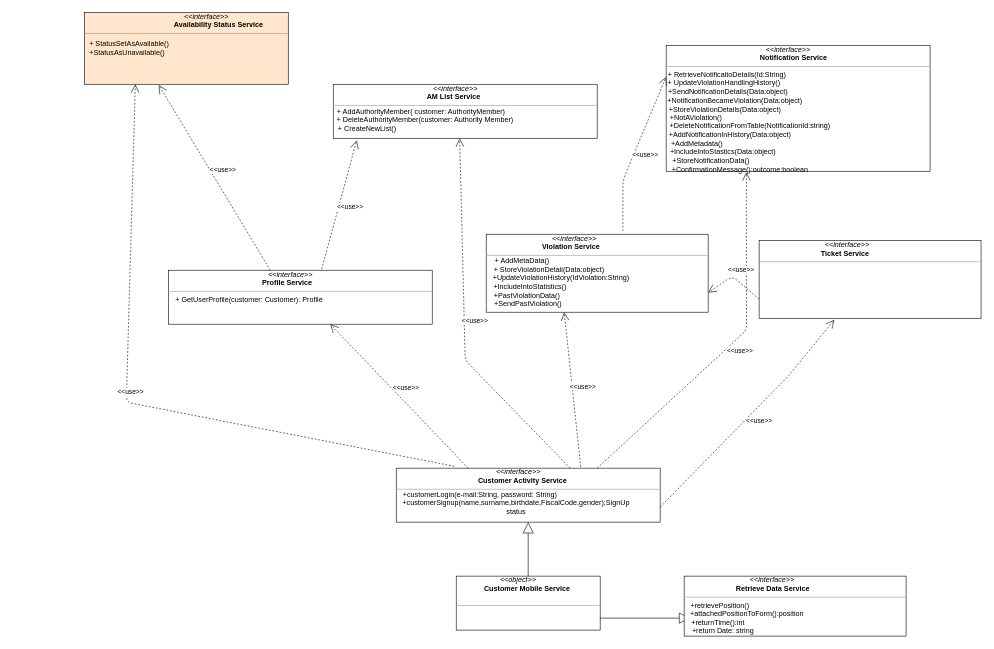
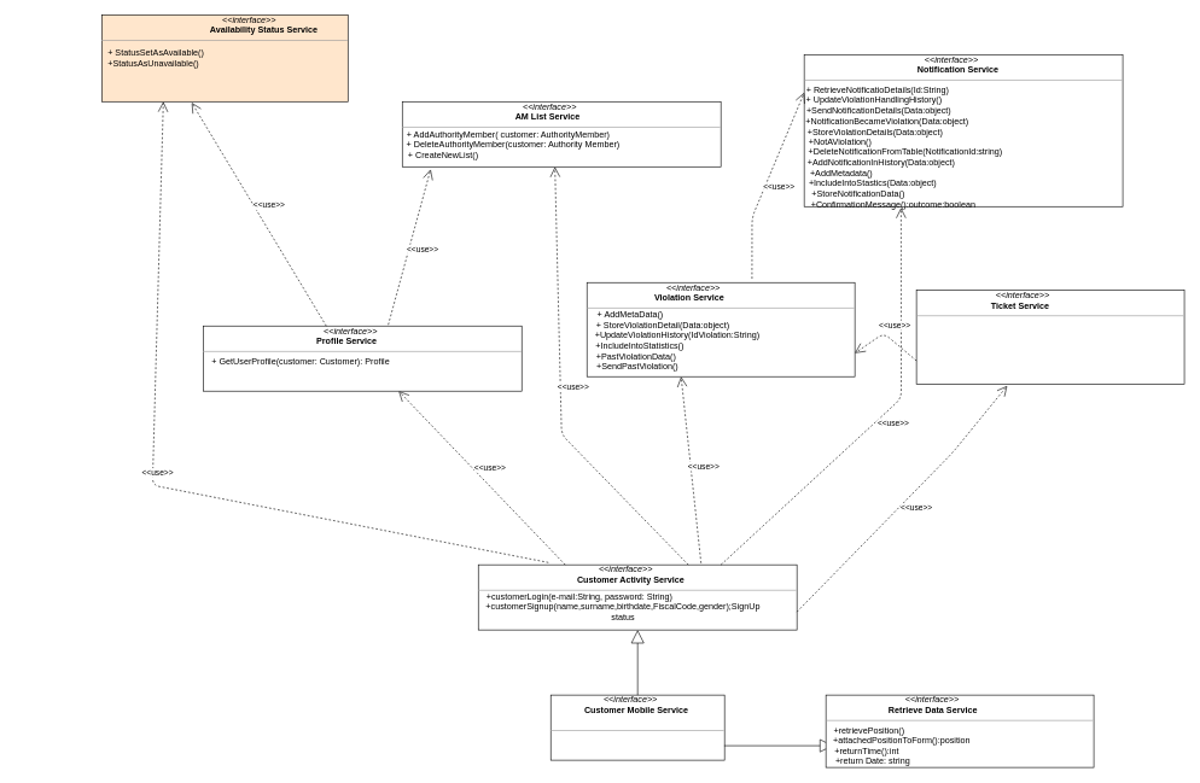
- <mxCell id="2" value="&lt;div&gt;&lt;i&gt;&amp;nbsp;&amp;nbsp;&amp;nbsp;&amp;nbsp;&amp;nbsp;&amp;nbsp;&amp;nbsp;&amp;nbsp;&amp;nbsp;&amp;nbsp;&amp;nbsp;&amp;nbsp;&amp;nbsp;&amp;nbsp;&amp;nbsp;&amp;nbsp;&amp;nbsp;&amp;nbsp;&amp;nbsp;&amp;nbsp;&amp;nbsp; &amp;lt;&amp;lt;object&amp;gt;&amp;gt;&lt;/i&gt;&lt;/div&gt;&lt;div&gt;&lt;b&gt;&amp;nbsp;&amp;nbsp;&amp;nbsp;&amp;nbsp;&amp;nbsp;&amp;nbsp;&amp;nbsp;&amp;nbsp;&amp;nbsp;&amp;nbsp;&amp;nbsp;&amp;nbsp;&amp;nbsp; Customer Mobile Service&lt;/b&gt;&lt;br&gt;&lt;/div&gt;&lt;br&gt;&lt;hr size=&quot;1&quot;&gt;" style="verticalAlign=top;align=left;overflow=fill;fontSize=12;fontFamily=Helvetica;html=1;" vertex="1" parent="1"><mxGeometry x="760" y="960" width="240" height="90" as="geometry" /></mxCell>
+ <mxCell id="2" value="&lt;div&gt;&lt;i&gt;&amp;nbsp;&amp;nbsp;&amp;nbsp;&amp;nbsp;&amp;nbsp;&amp;nbsp;&amp;nbsp;&amp;nbsp;&amp;nbsp;&amp;nbsp;&amp;nbsp;&amp;nbsp;&amp;nbsp;&amp;nbsp;&amp;nbsp;&amp;nbsp;&amp;nbsp;&amp;nbsp;&amp;nbsp;&amp;nbsp;&amp;nbsp; &amp;lt;&amp;lt;interface&amp;gt;&amp;gt;&lt;/i&gt;&lt;/div&gt;&lt;div&gt;&lt;b&gt;&amp;nbsp;&amp;nbsp;&amp;nbsp;&amp;nbsp;&amp;nbsp;&amp;nbsp;&amp;nbsp;&amp;nbsp;&amp;nbsp;&amp;nbsp;&amp;nbsp;&amp;nbsp;&amp;nbsp; Customer Mobile Service&lt;/b&gt;&lt;br&gt;&lt;/div&gt;&lt;br&gt;&lt;hr size=&quot;1&quot;&gt;" style="verticalAlign=top;align=left;overflow=fill;fontSize=12;fontFamily=Helvetica;html=1;" vertex="1" parent="1"><mxGeometry x="760" y="960" width="240" height="90" as="geometry" /></mxCell>
